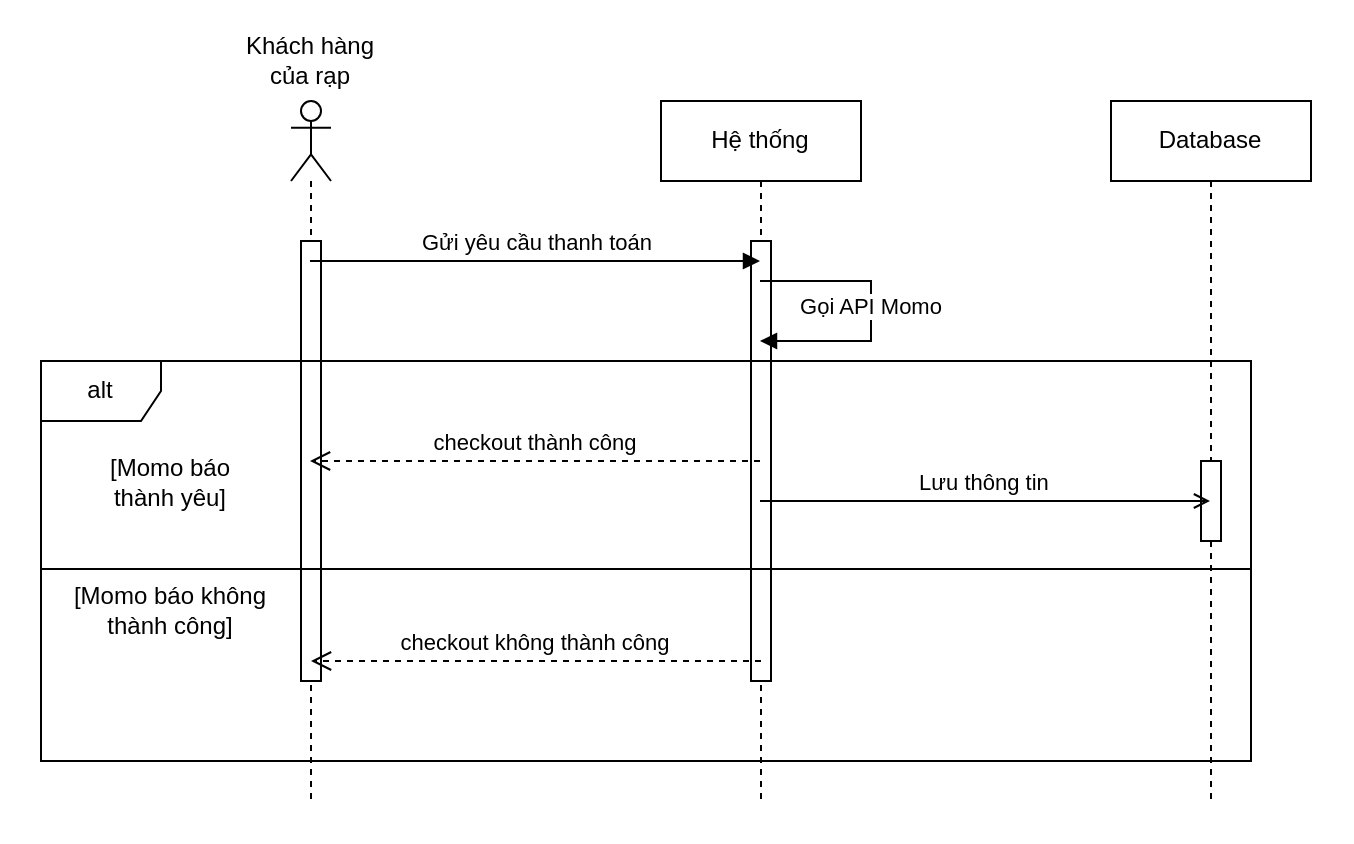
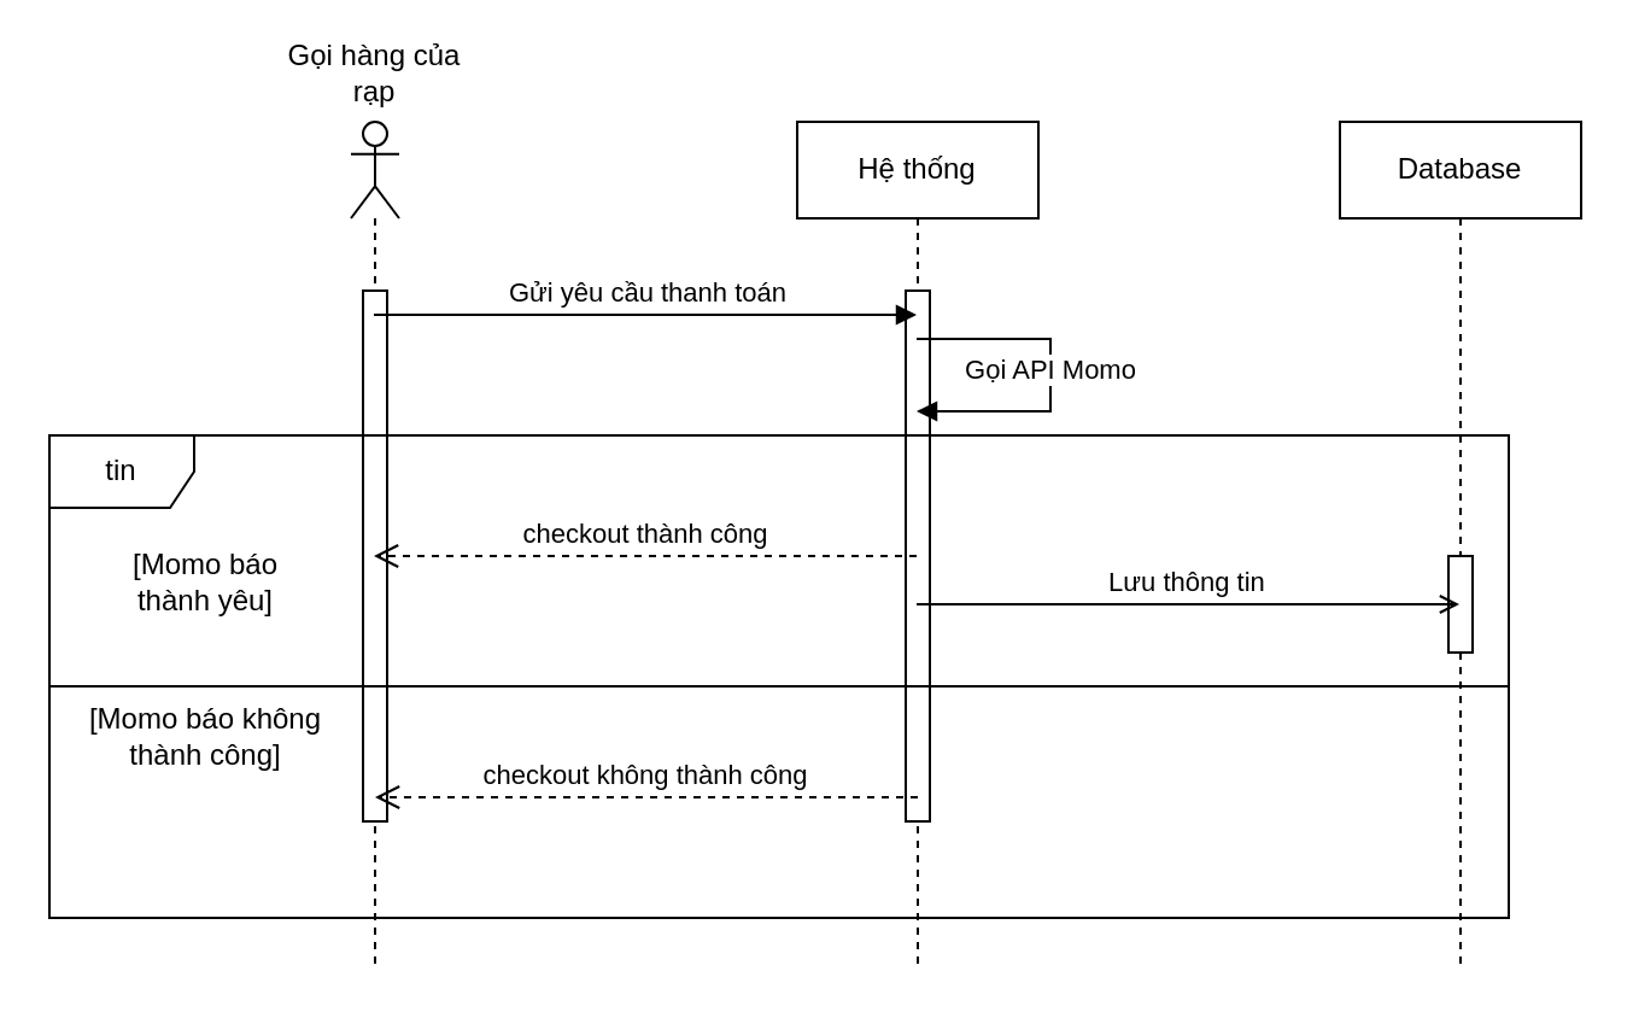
- <mxCell id="8" value="Khách hàng của rạp" style="text;html=1;strokeColor=none;fillColor=none;align=center;verticalAlign=middle;whiteSpace=wrap;rounded=0;" parent="1" vertex="1"><mxGeometry x="115" y="20" width="80" height="20" as="geometry" /></mxCell>
+ <mxCell id="8" value="Gọi hàng của rạp" style="text;html=1;strokeColor=none;fillColor=none;align=center;verticalAlign=middle;whiteSpace=wrap;rounded=0;" parent="1" vertex="1"><mxGeometry x="115" y="20" width="80" height="20" as="geometry" /></mxCell>
- <mxCell id="11" value="alt" style="shape=umlFrame;whiteSpace=wrap;html=1;" parent="1" vertex="1"><mxGeometry x="20" y="180" width="605" height="200" as="geometry" /></mxCell>
+ <mxCell id="11" value="tin" style="shape=umlFrame;whiteSpace=wrap;html=1;" parent="1" vertex="1"><mxGeometry x="20" y="180" width="605" height="200" as="geometry" /></mxCell>
